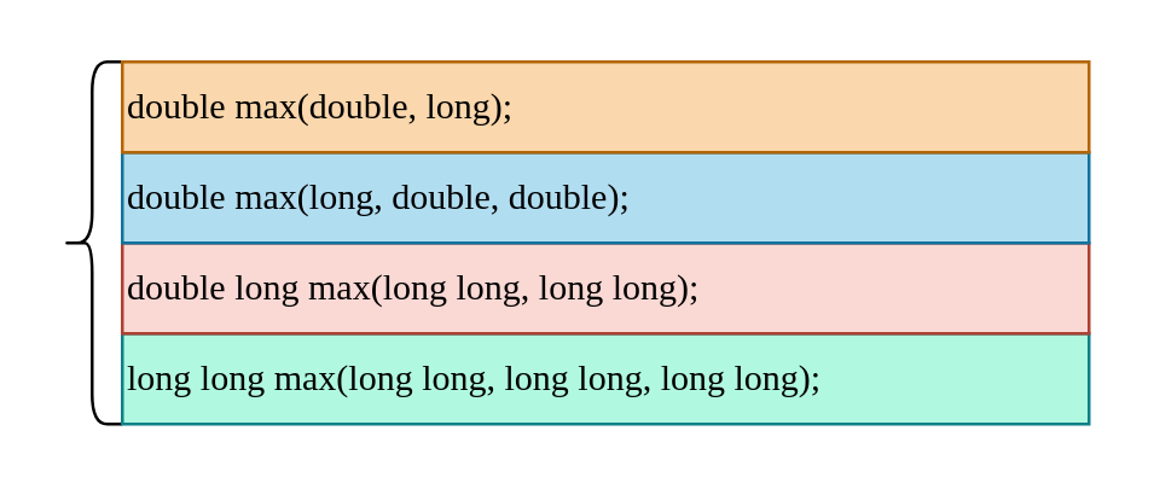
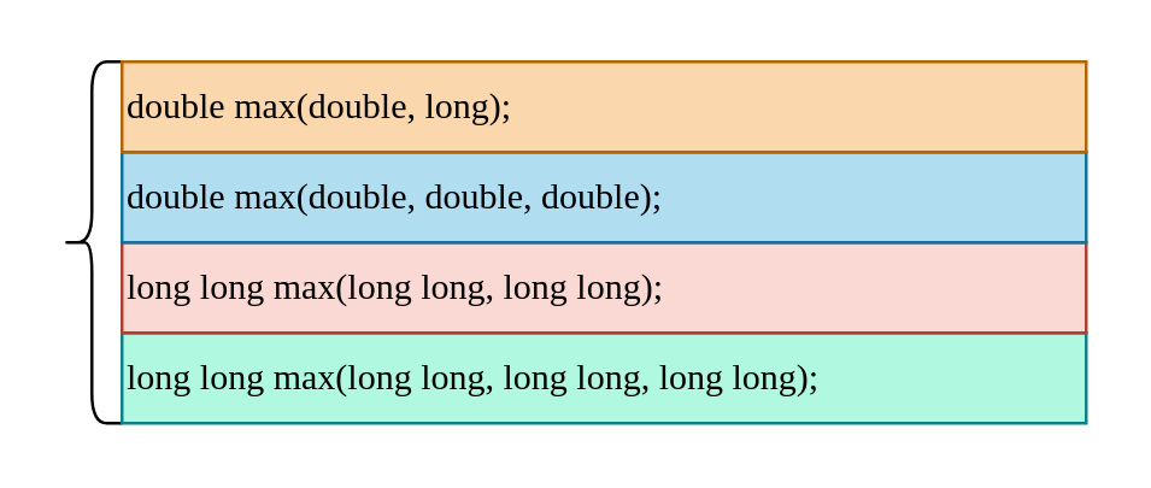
- <mxCell id="5" value="&lt;font face=&quot;consolas&quot;&gt;double max(long, double, double);&lt;/font&gt;" style="text;html=1;strokeColor=#10739e;fillColor=#b1ddf0;align=left;verticalAlign=middle;whiteSpace=wrap;rounded=0;" parent="1" vertex="1"><mxGeometry x="40" y="50" width="320" height="30" as="geometry" /></mxCell>
+ <mxCell id="5" value="&lt;font face=&quot;consolas&quot;&gt;double max(double, double, double);&lt;/font&gt;" style="text;html=1;strokeColor=#10739e;fillColor=#b1ddf0;align=left;verticalAlign=middle;whiteSpace=wrap;rounded=0;" parent="1" vertex="1"><mxGeometry x="40" y="50" width="320" height="30" as="geometry" /></mxCell>
- <mxCell id="4" value="&lt;font face=&quot;consolas&quot;&gt;double long max(long long, long long);&lt;/font&gt;" style="text;html=1;strokeColor=#ae4132;fillColor=#fad9d5;align=left;verticalAlign=middle;whiteSpace=wrap;rounded=0;" parent="1" vertex="1"><mxGeometry x="40" y="80" width="320" height="30" as="geometry" /></mxCell>
+ <mxCell id="4" value="&lt;font face=&quot;consolas&quot;&gt;long long max(long long, long long);&lt;/font&gt;" style="text;html=1;strokeColor=#ae4132;fillColor=#fad9d5;align=left;verticalAlign=middle;whiteSpace=wrap;rounded=0;" parent="1" vertex="1"><mxGeometry x="40" y="80" width="320" height="30" as="geometry" /></mxCell>
